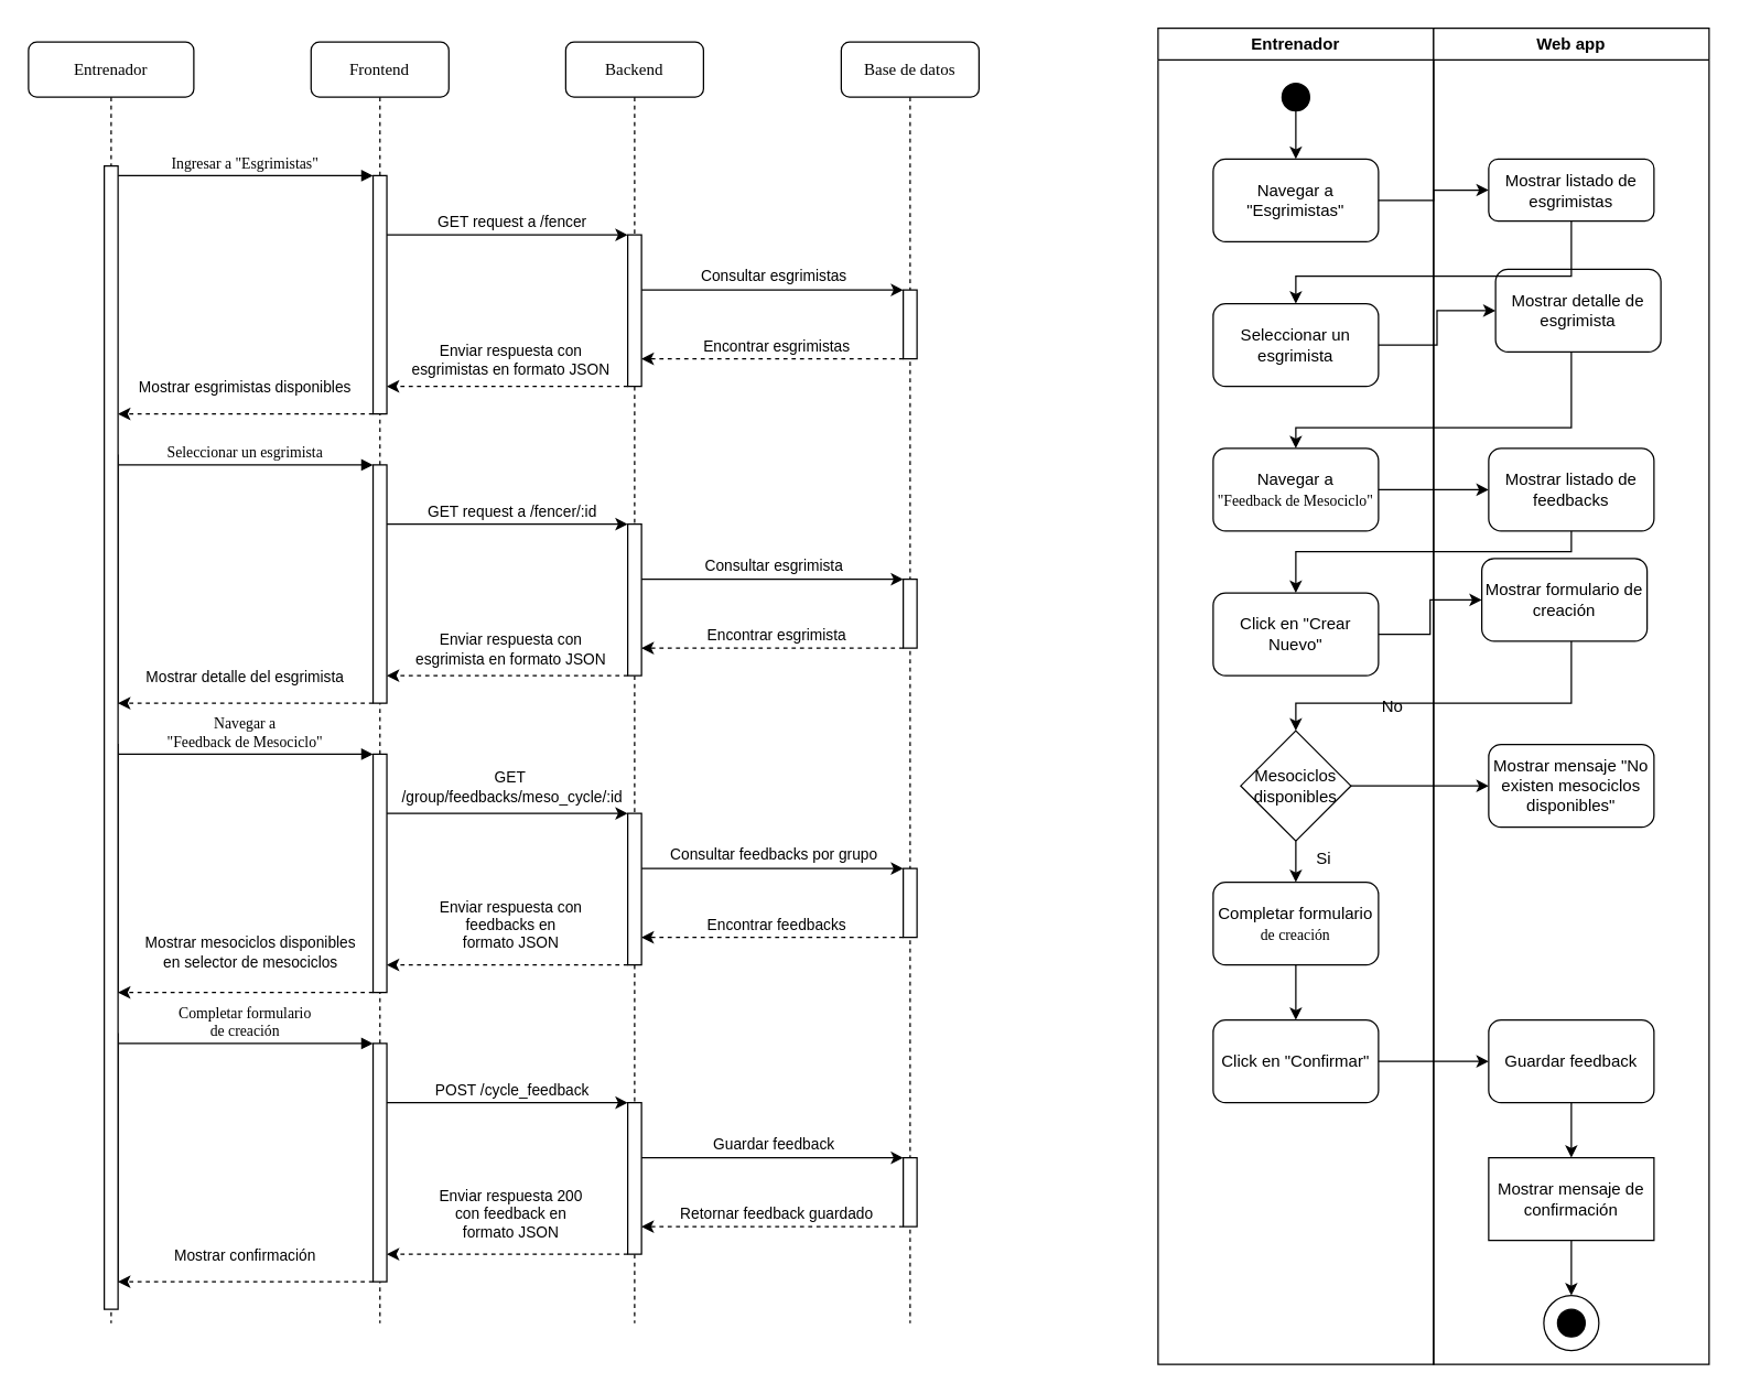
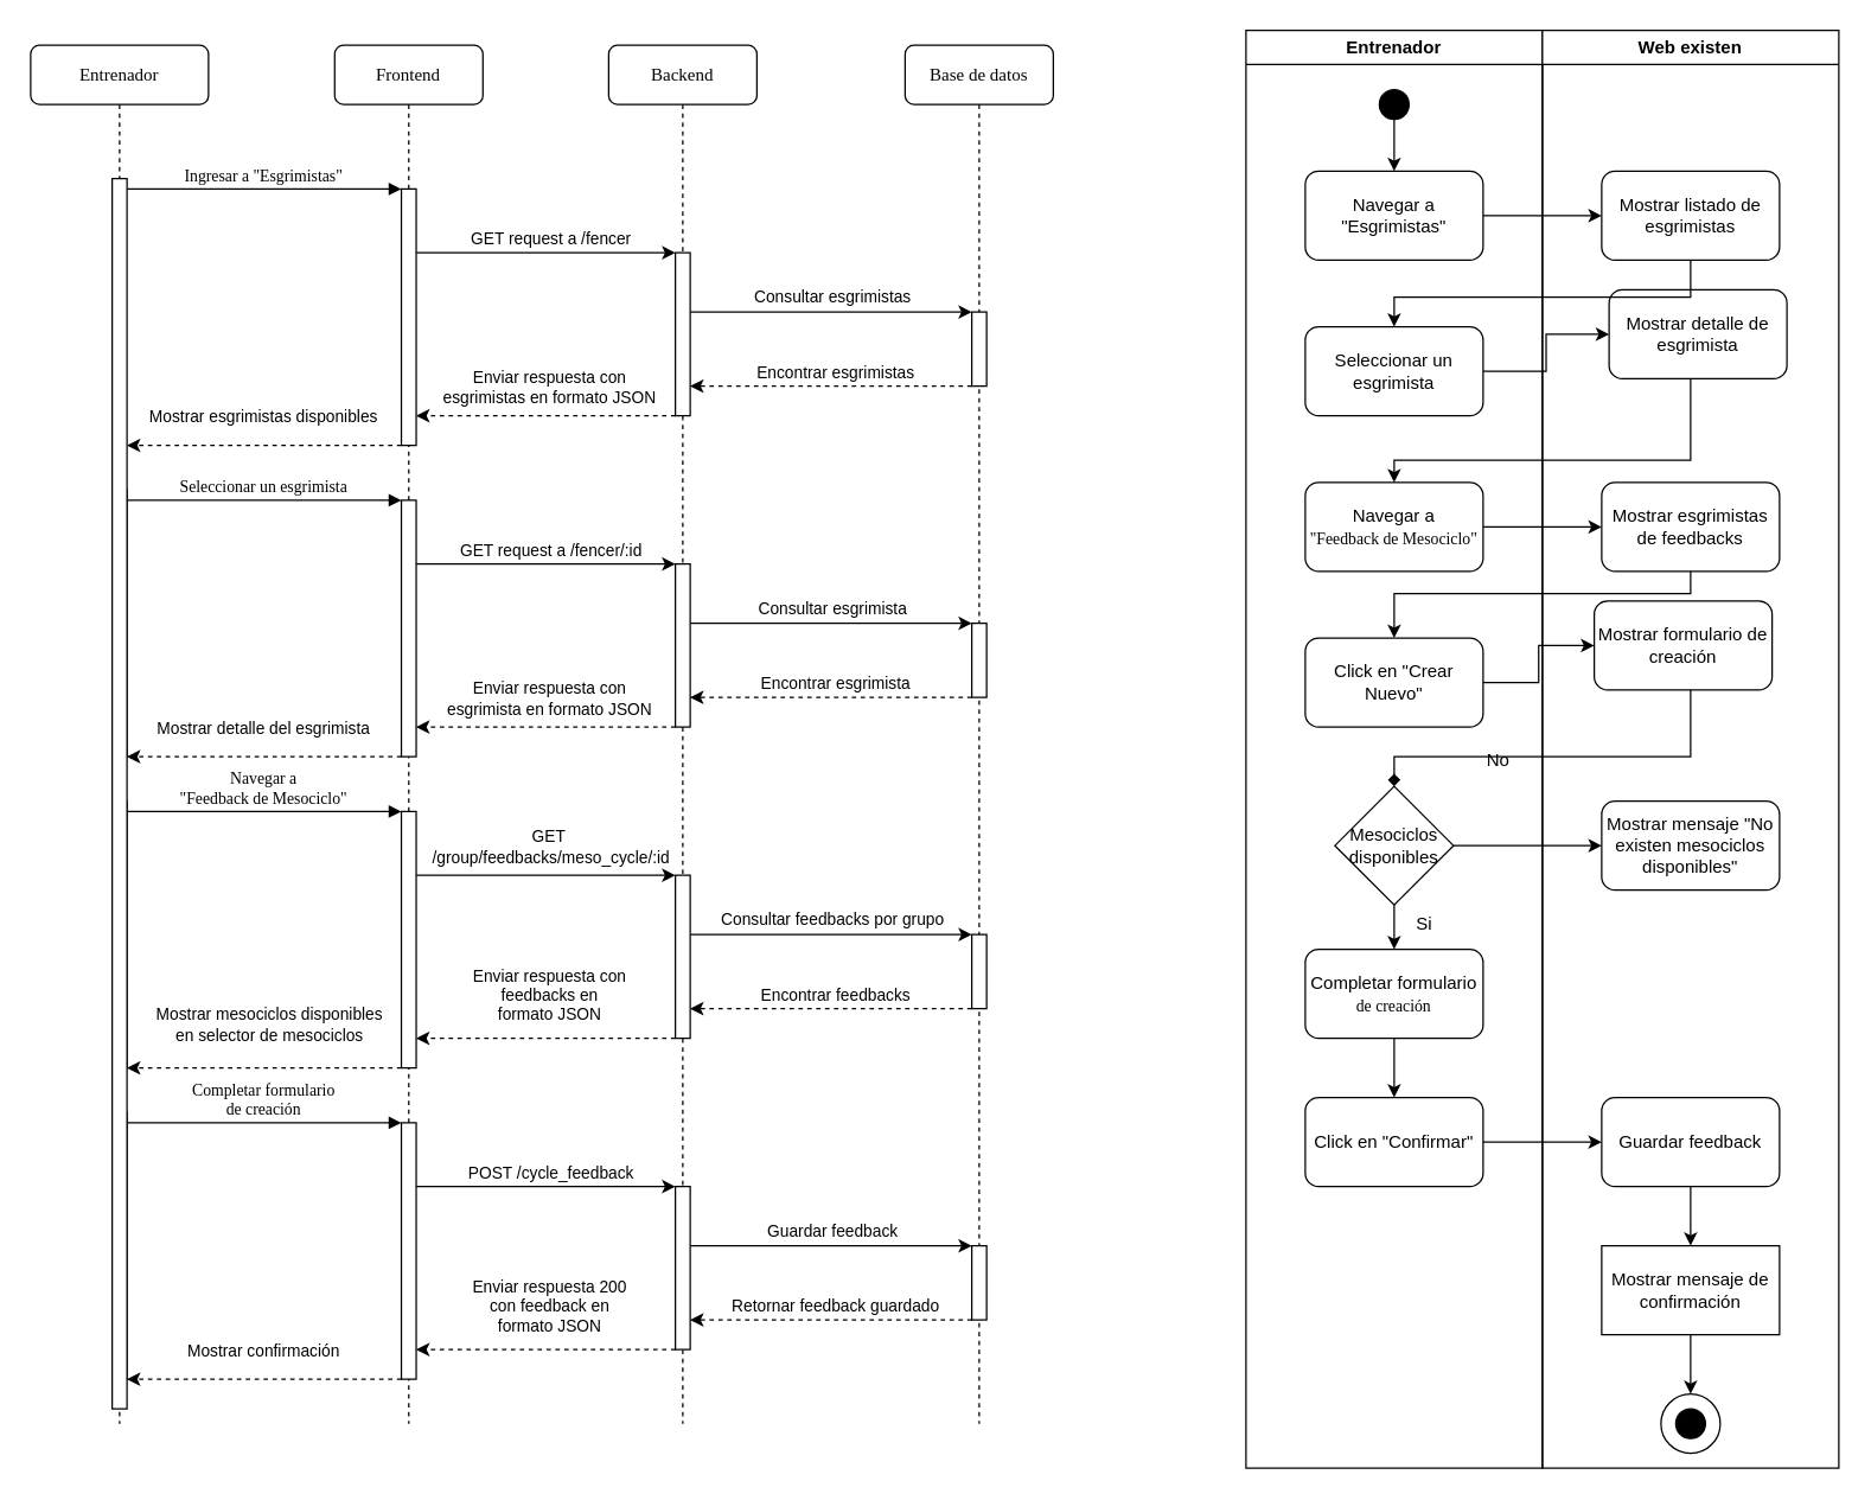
- <mxCell id="80" value="Web app" style="swimlane;whiteSpace=wrap;html=1;" parent="1" vertex="1"><mxGeometry x="1040" y="20" width="200" height="970" as="geometry" /></mxCell>
+ <mxCell id="80" value="Web existen" style="swimlane;whiteSpace=wrap;html=1;" parent="1" vertex="1"><mxGeometry x="1040" y="20" width="200" height="970" as="geometry" /></mxCell>
- <mxCell id="81" value="Mostrar listado de esgrimistas" style="rounded=1;whiteSpace=wrap;html=1;" parent="80" vertex="1"><mxGeometry x="40" y="95" width="120" height="45" as="geometry" /></mxCell>
+ <mxCell id="81" value="Mostrar listado de esgrimistas" style="rounded=1;whiteSpace=wrap;html=1;" parent="80" vertex="1"><mxGeometry x="40" y="95" width="120" height="60" as="geometry" /></mxCell>
- <mxCell id="83" value="Mostrar listado de feedbacks" style="rounded=1;whiteSpace=wrap;html=1;" parent="80" vertex="1"><mxGeometry x="40" y="305" width="120" height="60" as="geometry" /></mxCell>
+ <mxCell id="83" value="Mostrar esgrimistas de feedbacks" style="rounded=1;whiteSpace=wrap;html=1;" parent="80" vertex="1"><mxGeometry x="40" y="305" width="120" height="60" as="geometry" /></mxCell>
- <mxCell id="97" style="edgeStyle=orthogonalEdgeStyle;rounded=0;orthogonalLoop=1;jettySize=auto;html=1;" parent="1" source="85" target="67" edge="1"><mxGeometry relative="1" as="geometry"><Array as="points"><mxPoint x="1140" y="510" /><mxPoint x="940" y="510" /></Array></mxGeometry></mxCell>
+ <mxCell id="97" style="edgeStyle=orthogonalEdgeStyle;rounded=0;orthogonalLoop=1;jettySize=auto;html=1;endArrow=diamond;" parent="1" source="85" target="67" edge="1"><mxGeometry relative="1" as="geometry"><Array as="points"><mxPoint x="1140" y="510" /><mxPoint x="940" y="510" /></Array></mxGeometry></mxCell>
